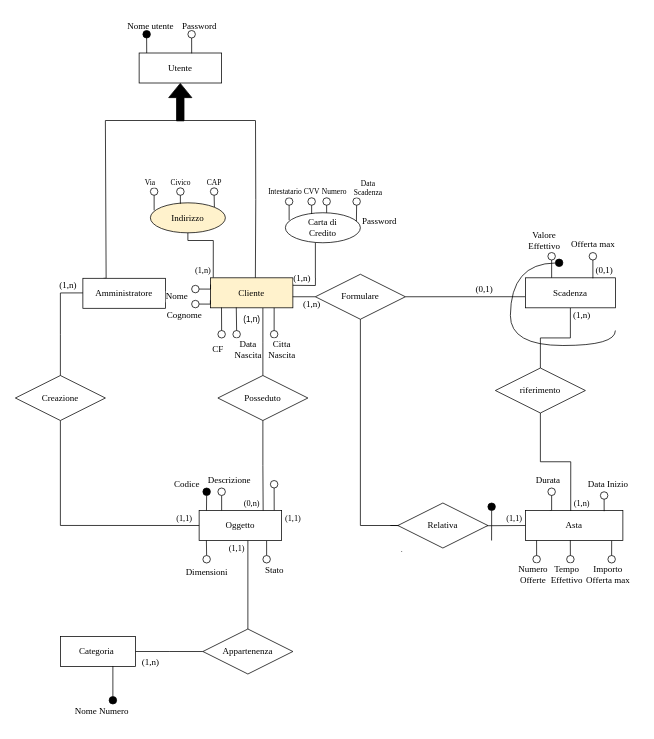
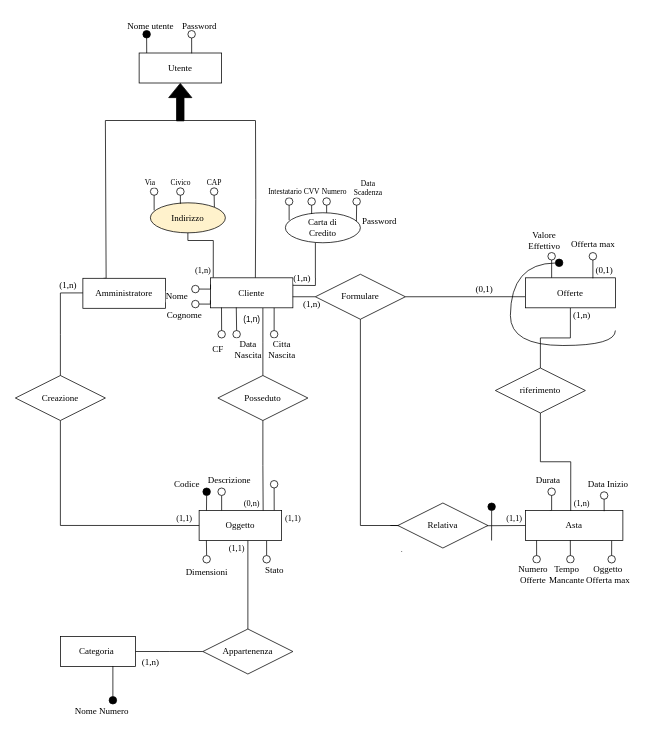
- <mxCell id="3" value="&lt;font&gt;Cliente&lt;/font&gt;" style="whiteSpace=wrap;html=1;align=center;fontFamily=Times New Roman;fillColor=#fff2cc;" parent="1" vertex="1"><mxGeometry x="280" y="369.76" width="110" height="40" as="geometry" /></mxCell>
+ <mxCell id="3" value="&lt;font&gt;Cliente&lt;/font&gt;" style="whiteSpace=wrap;html=1;align=center;fontFamily=Times New Roman;" parent="1" vertex="1"><mxGeometry x="280" y="369.76" width="110" height="40" as="geometry" /></mxCell>
- <mxCell id="40" value="&lt;font&gt;Scadenza&lt;/font&gt;" style="whiteSpace=wrap;html=1;align=center;fontFamily=Times New Roman;" parent="1" vertex="1"><mxGeometry x="700" y="369.76" width="120" height="40" as="geometry" /></mxCell>
+ <mxCell id="40" value="&lt;font&gt;Offerte&lt;/font&gt;" style="whiteSpace=wrap;html=1;align=center;fontFamily=Times New Roman;" parent="1" vertex="1"><mxGeometry x="700" y="369.76" width="120" height="40" as="geometry" /></mxCell>
- <mxCell id="55" value="&lt;font&gt;Tempo&lt;/font&gt;&lt;div&gt;&lt;font&gt;Effettivo&lt;/font&gt;&lt;/div&gt;" style="text;html=1;align=center;verticalAlign=middle;resizable=0;points=[];autosize=1;strokeColor=none;fillColor=none;fontFamily=Times New Roman;fontSize=12;fontColor=default;labelBackgroundColor=default;" parent="1" vertex="1"><mxGeometry x="720" y="745" width="70" height="40" as="geometry" /></mxCell>
+ <mxCell id="55" value="&lt;font&gt;Tempo&lt;/font&gt;&lt;div&gt;&lt;font&gt;Mancante&lt;/font&gt;&lt;/div&gt;" style="text;html=1;align=center;verticalAlign=middle;resizable=0;points=[];autosize=1;strokeColor=none;fillColor=none;fontFamily=Times New Roman;fontSize=12;fontColor=default;labelBackgroundColor=default;" parent="1" vertex="1"><mxGeometry x="720" y="745" width="70" height="40" as="geometry" /></mxCell>
- <mxCell id="50" value="&lt;font&gt;Importo&lt;/font&gt;&lt;div&gt;&lt;font&gt;Offerta max&lt;/font&gt;&lt;/div&gt;" style="text;html=1;align=center;verticalAlign=middle;resizable=0;points=[];autosize=1;strokeColor=none;fillColor=none;fontFamily=Times New Roman;fontSize=12;fontColor=default;labelBackgroundColor=default;" parent="1" vertex="1"><mxGeometry x="770" y="745" width="80" height="40" as="geometry" /></mxCell>
+ <mxCell id="50" value="&lt;font&gt;Oggetto&lt;/font&gt;&lt;div&gt;&lt;font&gt;Offerta max&lt;/font&gt;&lt;/div&gt;" style="text;html=1;align=center;verticalAlign=middle;resizable=0;points=[];autosize=1;strokeColor=none;fillColor=none;fontFamily=Times New Roman;fontSize=12;fontColor=default;labelBackgroundColor=default;" parent="1" vertex="1"><mxGeometry x="770" y="745" width="80" height="40" as="geometry" /></mxCell>
